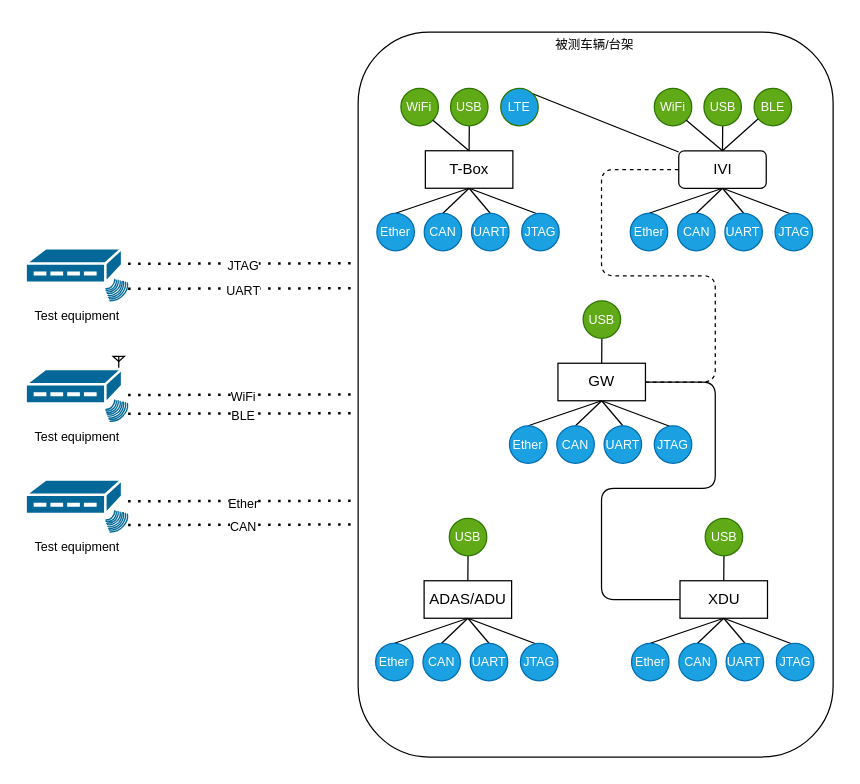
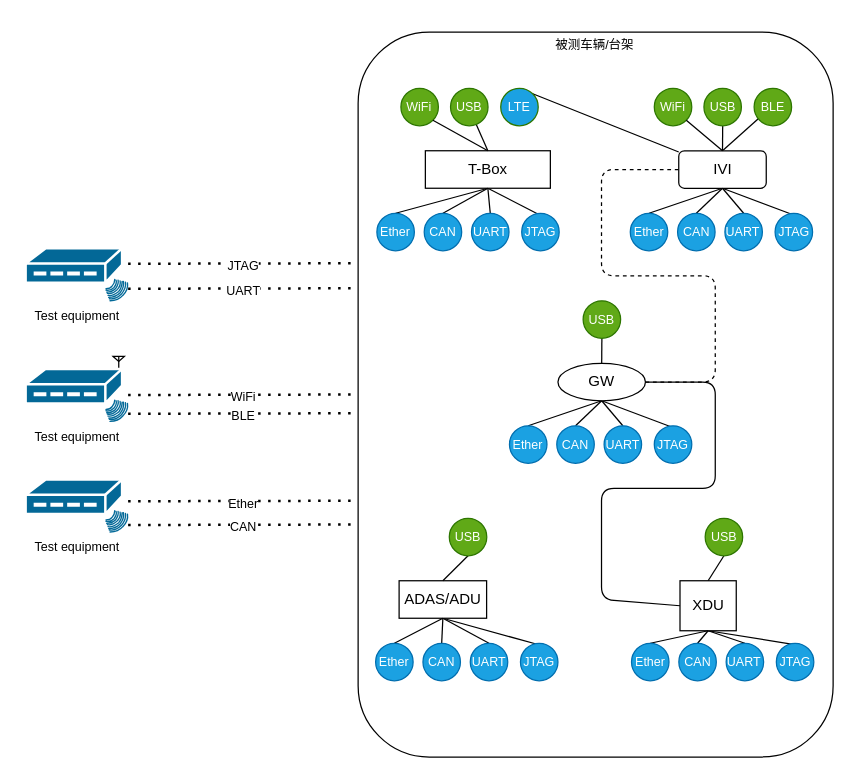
- <mxCell id="23" value="T-Box" style="rounded=0;whiteSpace=wrap;html=1;" vertex="1" parent="1"><mxGeometry x="339.79" y="120" width="70" height="30" as="geometry" /></mxCell>
+ <mxCell id="23" value="T-Box" style="rounded=0;whiteSpace=wrap;html=1;" vertex="1" parent="1"><mxGeometry x="339.79" y="120" width="100" height="30" as="geometry" /></mxCell>
- <mxCell id="38" value="GW" style="rounded=0;whiteSpace=wrap;html=1;" vertex="1" parent="1"><mxGeometry x="445.86" y="290" width="70" height="30" as="geometry" /></mxCell>
+ <mxCell id="38" value="GW" style="ellipse;whiteSpace=wrap;html=1;" vertex="1" parent="1"><mxGeometry x="445.86" y="290" width="70" height="30" as="geometry" /></mxCell>
- <mxCell id="49" value="ADAS/ADU" style="rounded=0;whiteSpace=wrap;html=1;" vertex="1" parent="1"><mxGeometry x="338.79" y="464" width="70" height="30" as="geometry" /></mxCell>
+ <mxCell id="49" value="ADAS/ADU" style="rounded=0;whiteSpace=wrap;html=1;" vertex="1" parent="1"><mxGeometry x="318.79" y="464" width="70" height="30" as="geometry" /></mxCell>
- <mxCell id="61" value="XDU" style="rounded=0;whiteSpace=wrap;html=1;" vertex="1" parent="1"><mxGeometry x="543.5" y="464" width="70" height="30" as="geometry" /></mxCell>
+ <mxCell id="61" value="XDU" style="rounded=0;whiteSpace=wrap;html=1;" vertex="1" parent="1"><mxGeometry x="543.5" y="464" width="45" height="40" as="geometry" /></mxCell>
